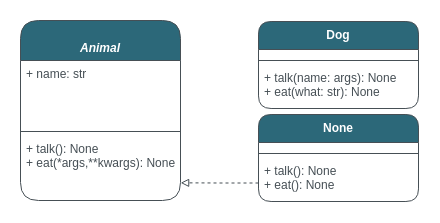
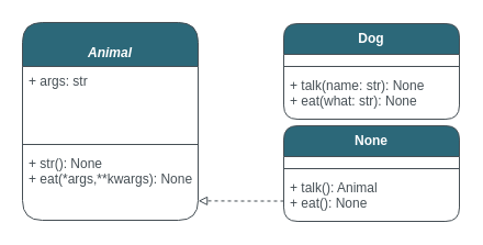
- <mxCell id="3" value="+ name: str&lt;br&gt;" style="text;strokeColor=none;fillColor=none;align=left;verticalAlign=top;spacingLeft=4;spacingRight=4;overflow=hidden;rotatable=0;points=[[0,0.5],[1,0.5]];portConstraint=eastwest;whiteSpace=wrap;html=1;fontColor=#464F55;rounded=1;labelBackgroundColor=none;" parent="2" vertex="1"><mxGeometry y="40" width="160" height="67" as="geometry" /></mxCell>
+ <mxCell id="3" value="+ args: str&lt;br&gt;" style="text;strokeColor=none;fillColor=none;align=left;verticalAlign=top;spacingLeft=4;spacingRight=4;overflow=hidden;rotatable=0;points=[[0,0.5],[1,0.5]];portConstraint=eastwest;whiteSpace=wrap;html=1;fontColor=#464F55;rounded=1;labelBackgroundColor=none;" parent="2" vertex="1"><mxGeometry y="40" width="160" height="67" as="geometry" /></mxCell>
- <mxCell id="8" value="+ talk(name: args): None&lt;br&gt;+ eat(what: str): None" style="text;strokeColor=none;fillColor=none;align=left;verticalAlign=top;spacingLeft=4;spacingRight=4;overflow=hidden;rotatable=0;points=[[0,0.5],[1,0.5]];portConstraint=eastwest;whiteSpace=wrap;html=1;fontColor=#464F55;rounded=1;labelBackgroundColor=none;spacing=2;spacingTop=-7;" parent="6" vertex="1"><mxGeometry y="50" width="160" height="37" as="geometry" /></mxCell>
+ <mxCell id="8" value="+ talk(name: str): None&lt;br&gt;+ eat(what: str): None" style="text;strokeColor=none;fillColor=none;align=left;verticalAlign=top;spacingLeft=4;spacingRight=4;overflow=hidden;rotatable=0;points=[[0,0.5],[1,0.5]];portConstraint=eastwest;whiteSpace=wrap;html=1;fontColor=#464F55;rounded=1;labelBackgroundColor=none;spacing=2;spacingTop=-7;" parent="6" vertex="1"><mxGeometry y="50" width="160" height="37" as="geometry" /></mxCell>
- <mxCell id="5" value="+ talk(): None&lt;br&gt;+ eat(*args,**kwargs): None" style="text;strokeColor=none;fillColor=none;align=left;verticalAlign=top;spacingLeft=4;spacingRight=4;overflow=hidden;rotatable=0;points=[[0,0.5],[1,0.5]];portConstraint=eastwest;whiteSpace=wrap;html=1;fontColor=#464F55;rounded=1;labelBackgroundColor=none;" parent="2" vertex="1"><mxGeometry y="115" width="160" height="65" as="geometry" /></mxCell>
+ <mxCell id="5" value="+ str(): None&lt;br&gt;+ eat(*args,**kwargs): None" style="text;strokeColor=none;fillColor=none;align=left;verticalAlign=top;spacingLeft=4;spacingRight=4;overflow=hidden;rotatable=0;points=[[0,0.5],[1,0.5]];portConstraint=eastwest;whiteSpace=wrap;html=1;fontColor=#464F55;rounded=1;labelBackgroundColor=none;" parent="2" vertex="1"><mxGeometry y="115" width="160" height="65" as="geometry" /></mxCell>
- <mxCell id="11" value="+ talk(): None&lt;br&gt;+ eat(): None" style="text;strokeColor=none;fillColor=none;align=left;verticalAlign=top;spacingLeft=4;spacingRight=4;overflow=hidden;rotatable=0;points=[[0,0.5],[1,0.5]];portConstraint=eastwest;whiteSpace=wrap;html=1;fontColor=#464F55;rounded=1;labelBackgroundColor=none;spacing=2;spacingTop=-7;" parent="9" vertex="1"><mxGeometry y="50" width="160" height="37" as="geometry" /></mxCell>
+ <mxCell id="11" value="+ talk(): Animal&lt;br&gt;+ eat(): None" style="text;strokeColor=none;fillColor=none;align=left;verticalAlign=top;spacingLeft=4;spacingRight=4;overflow=hidden;rotatable=0;points=[[0,0.5],[1,0.5]];portConstraint=eastwest;whiteSpace=wrap;html=1;fontColor=#464F55;rounded=1;labelBackgroundColor=none;spacing=2;spacingTop=-7;" parent="9" vertex="1"><mxGeometry y="50" width="160" height="37" as="geometry" /></mxCell>
